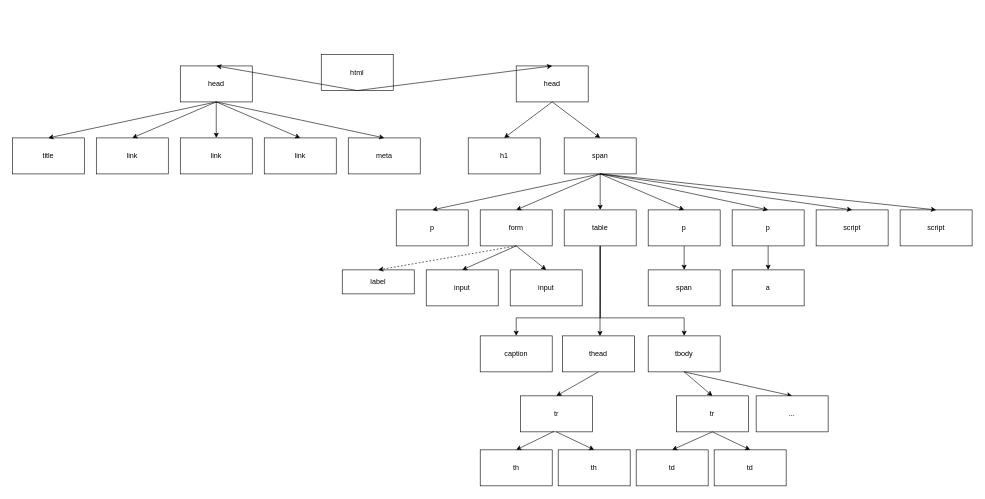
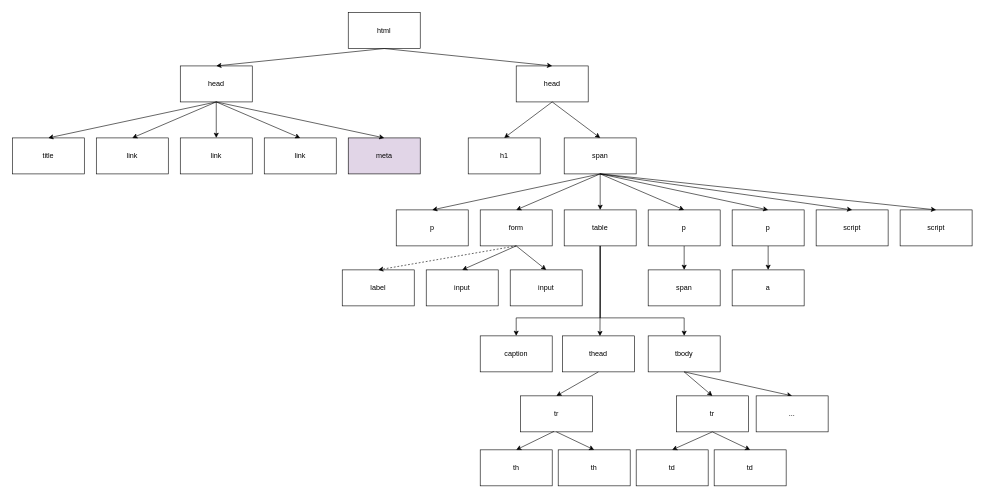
- <mxCell id="2" value="html" style="rounded=0;whiteSpace=wrap;html=1;" parent="1" vertex="1"><mxGeometry x="535" y="90" width="120" height="60" as="geometry" /></mxCell>
+ <mxCell id="2" value="html" style="rounded=0;whiteSpace=wrap;html=1;" parent="1" vertex="1"><mxGeometry x="580" y="20" width="120" height="60" as="geometry" /></mxCell>
- <mxCell id="8" value="meta" style="rounded=0;whiteSpace=wrap;html=1;" parent="1" vertex="1"><mxGeometry x="580" y="229" width="120" height="60" as="geometry" /></mxCell>
+ <mxCell id="8" value="meta" style="rounded=0;whiteSpace=wrap;html=1;fillColor=#e1d5e7;" parent="1" vertex="1"><mxGeometry x="580" y="229" width="120" height="60" as="geometry" /></mxCell>
- <mxCell id="21" value="label" style="rounded=0;whiteSpace=wrap;html=1;" parent="1" vertex="1"><mxGeometry x="570" y="449" width="120" height="40" as="geometry" /></mxCell>
+ <mxCell id="21" value="label" style="rounded=0;whiteSpace=wrap;html=1;" parent="1" vertex="1"><mxGeometry x="570" y="449" width="120" height="60" as="geometry" /></mxCell>
